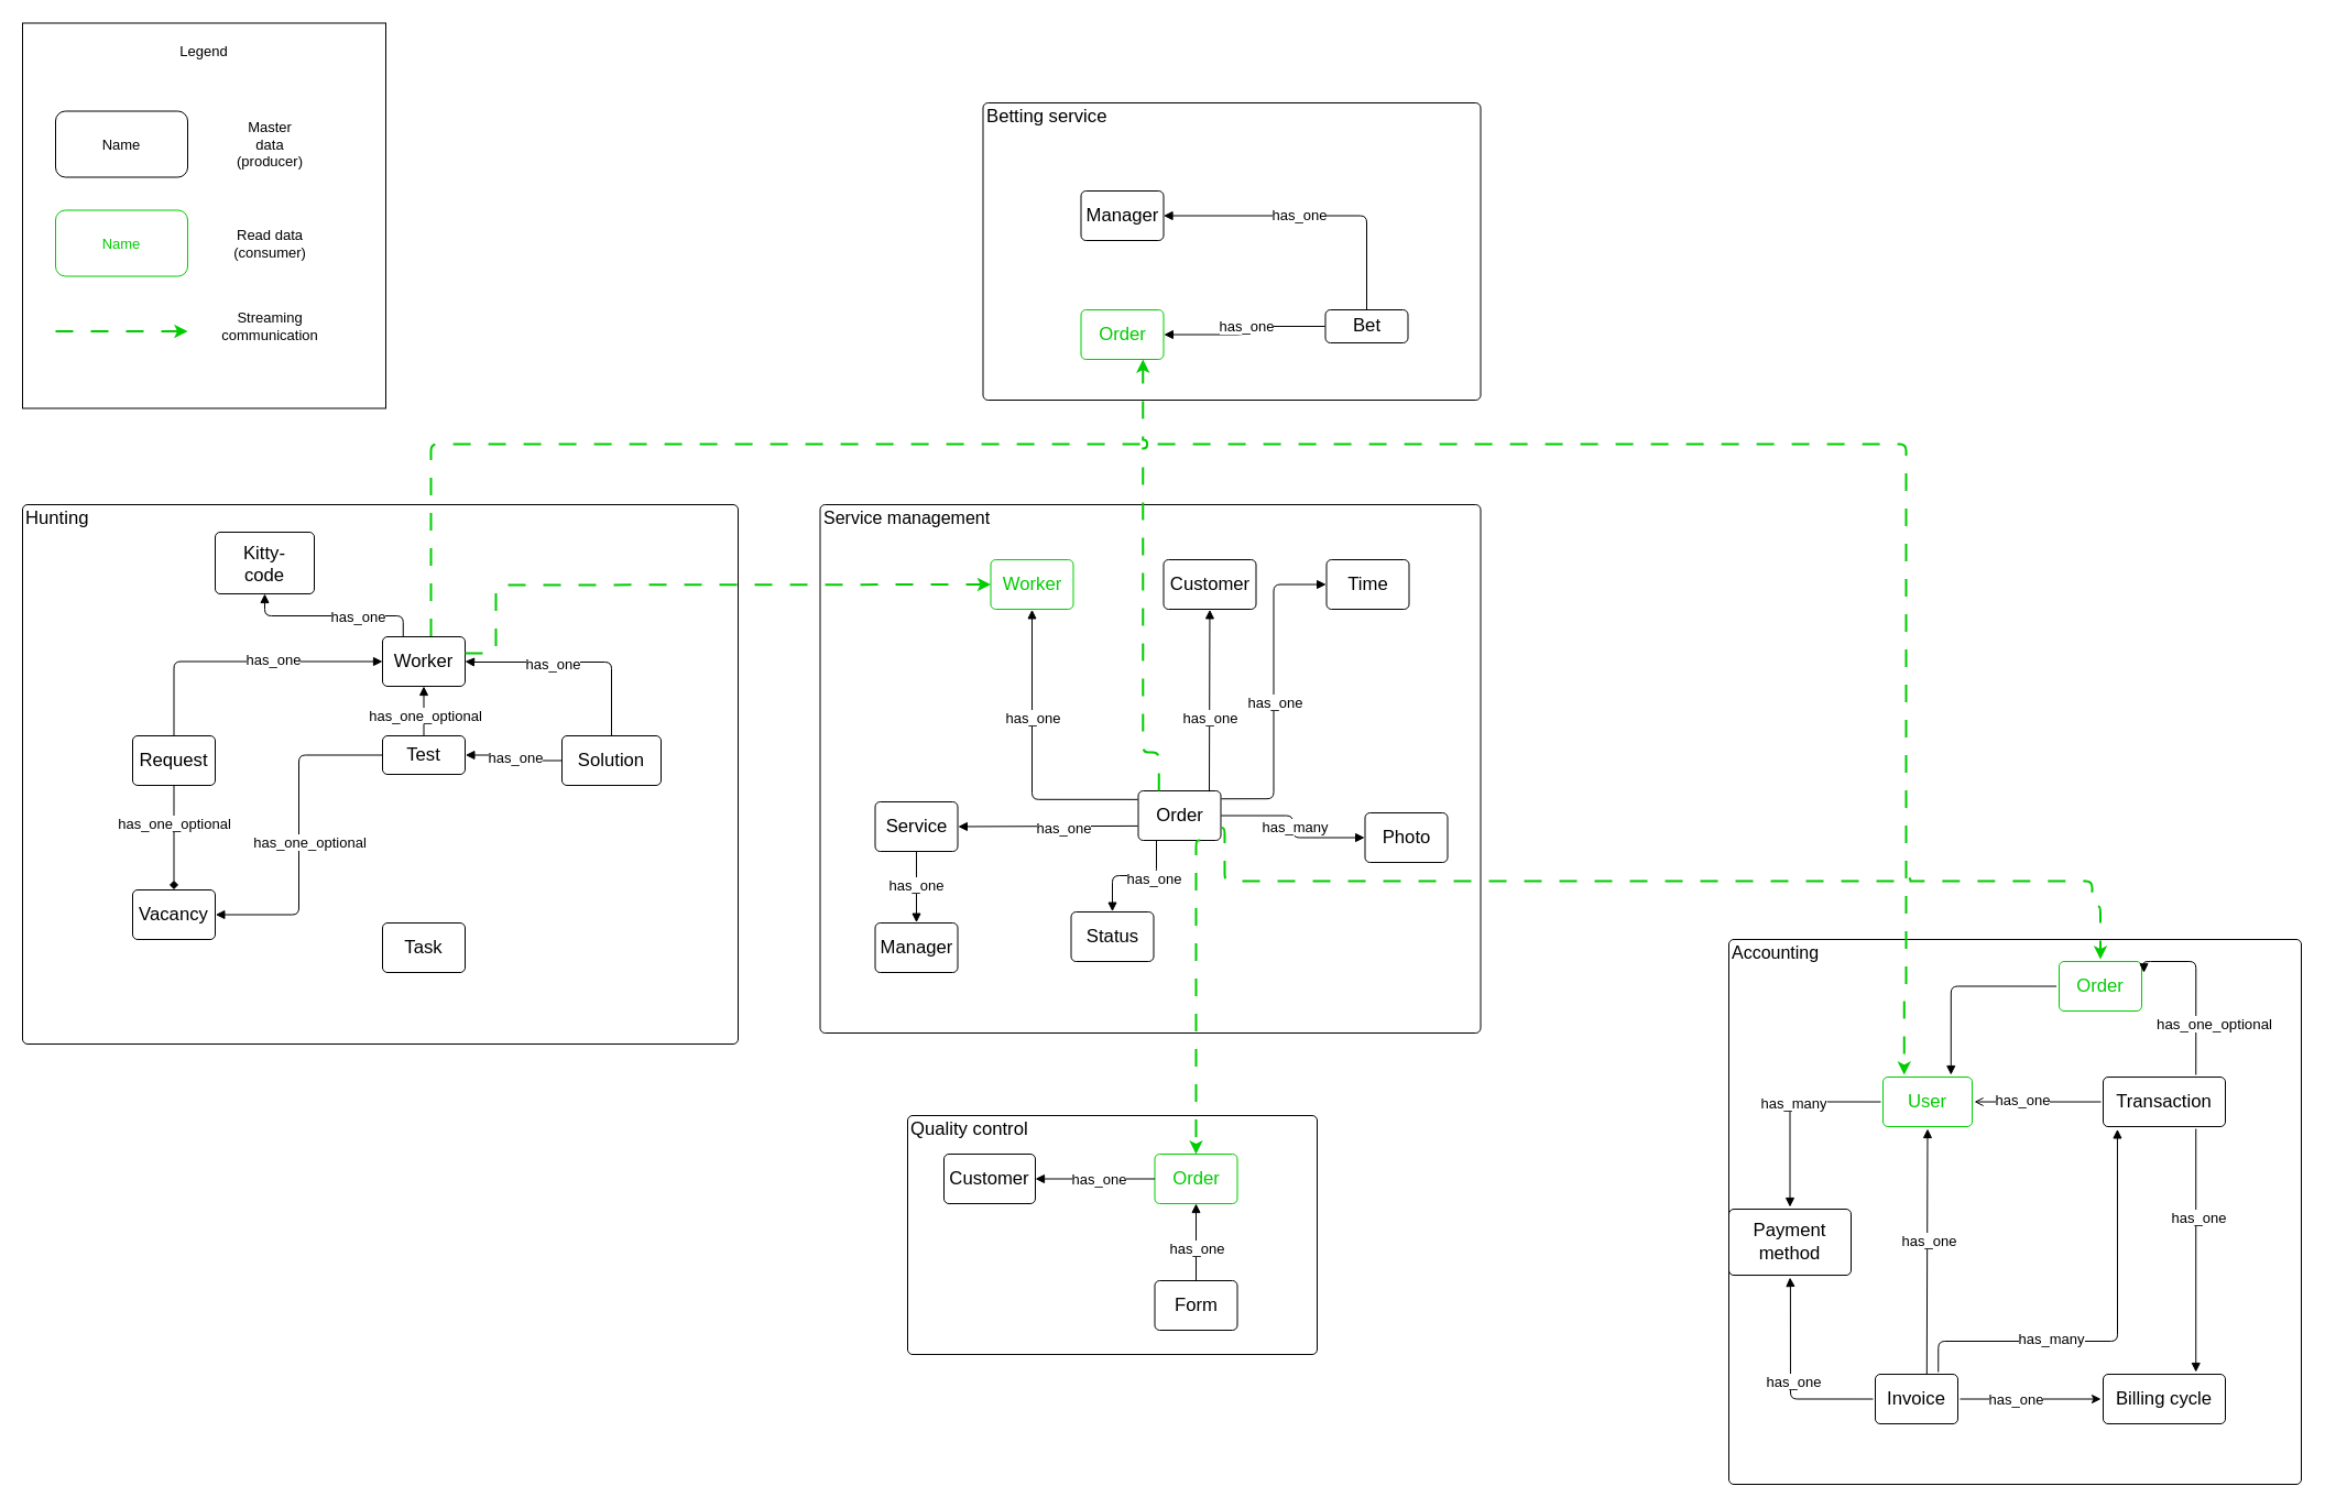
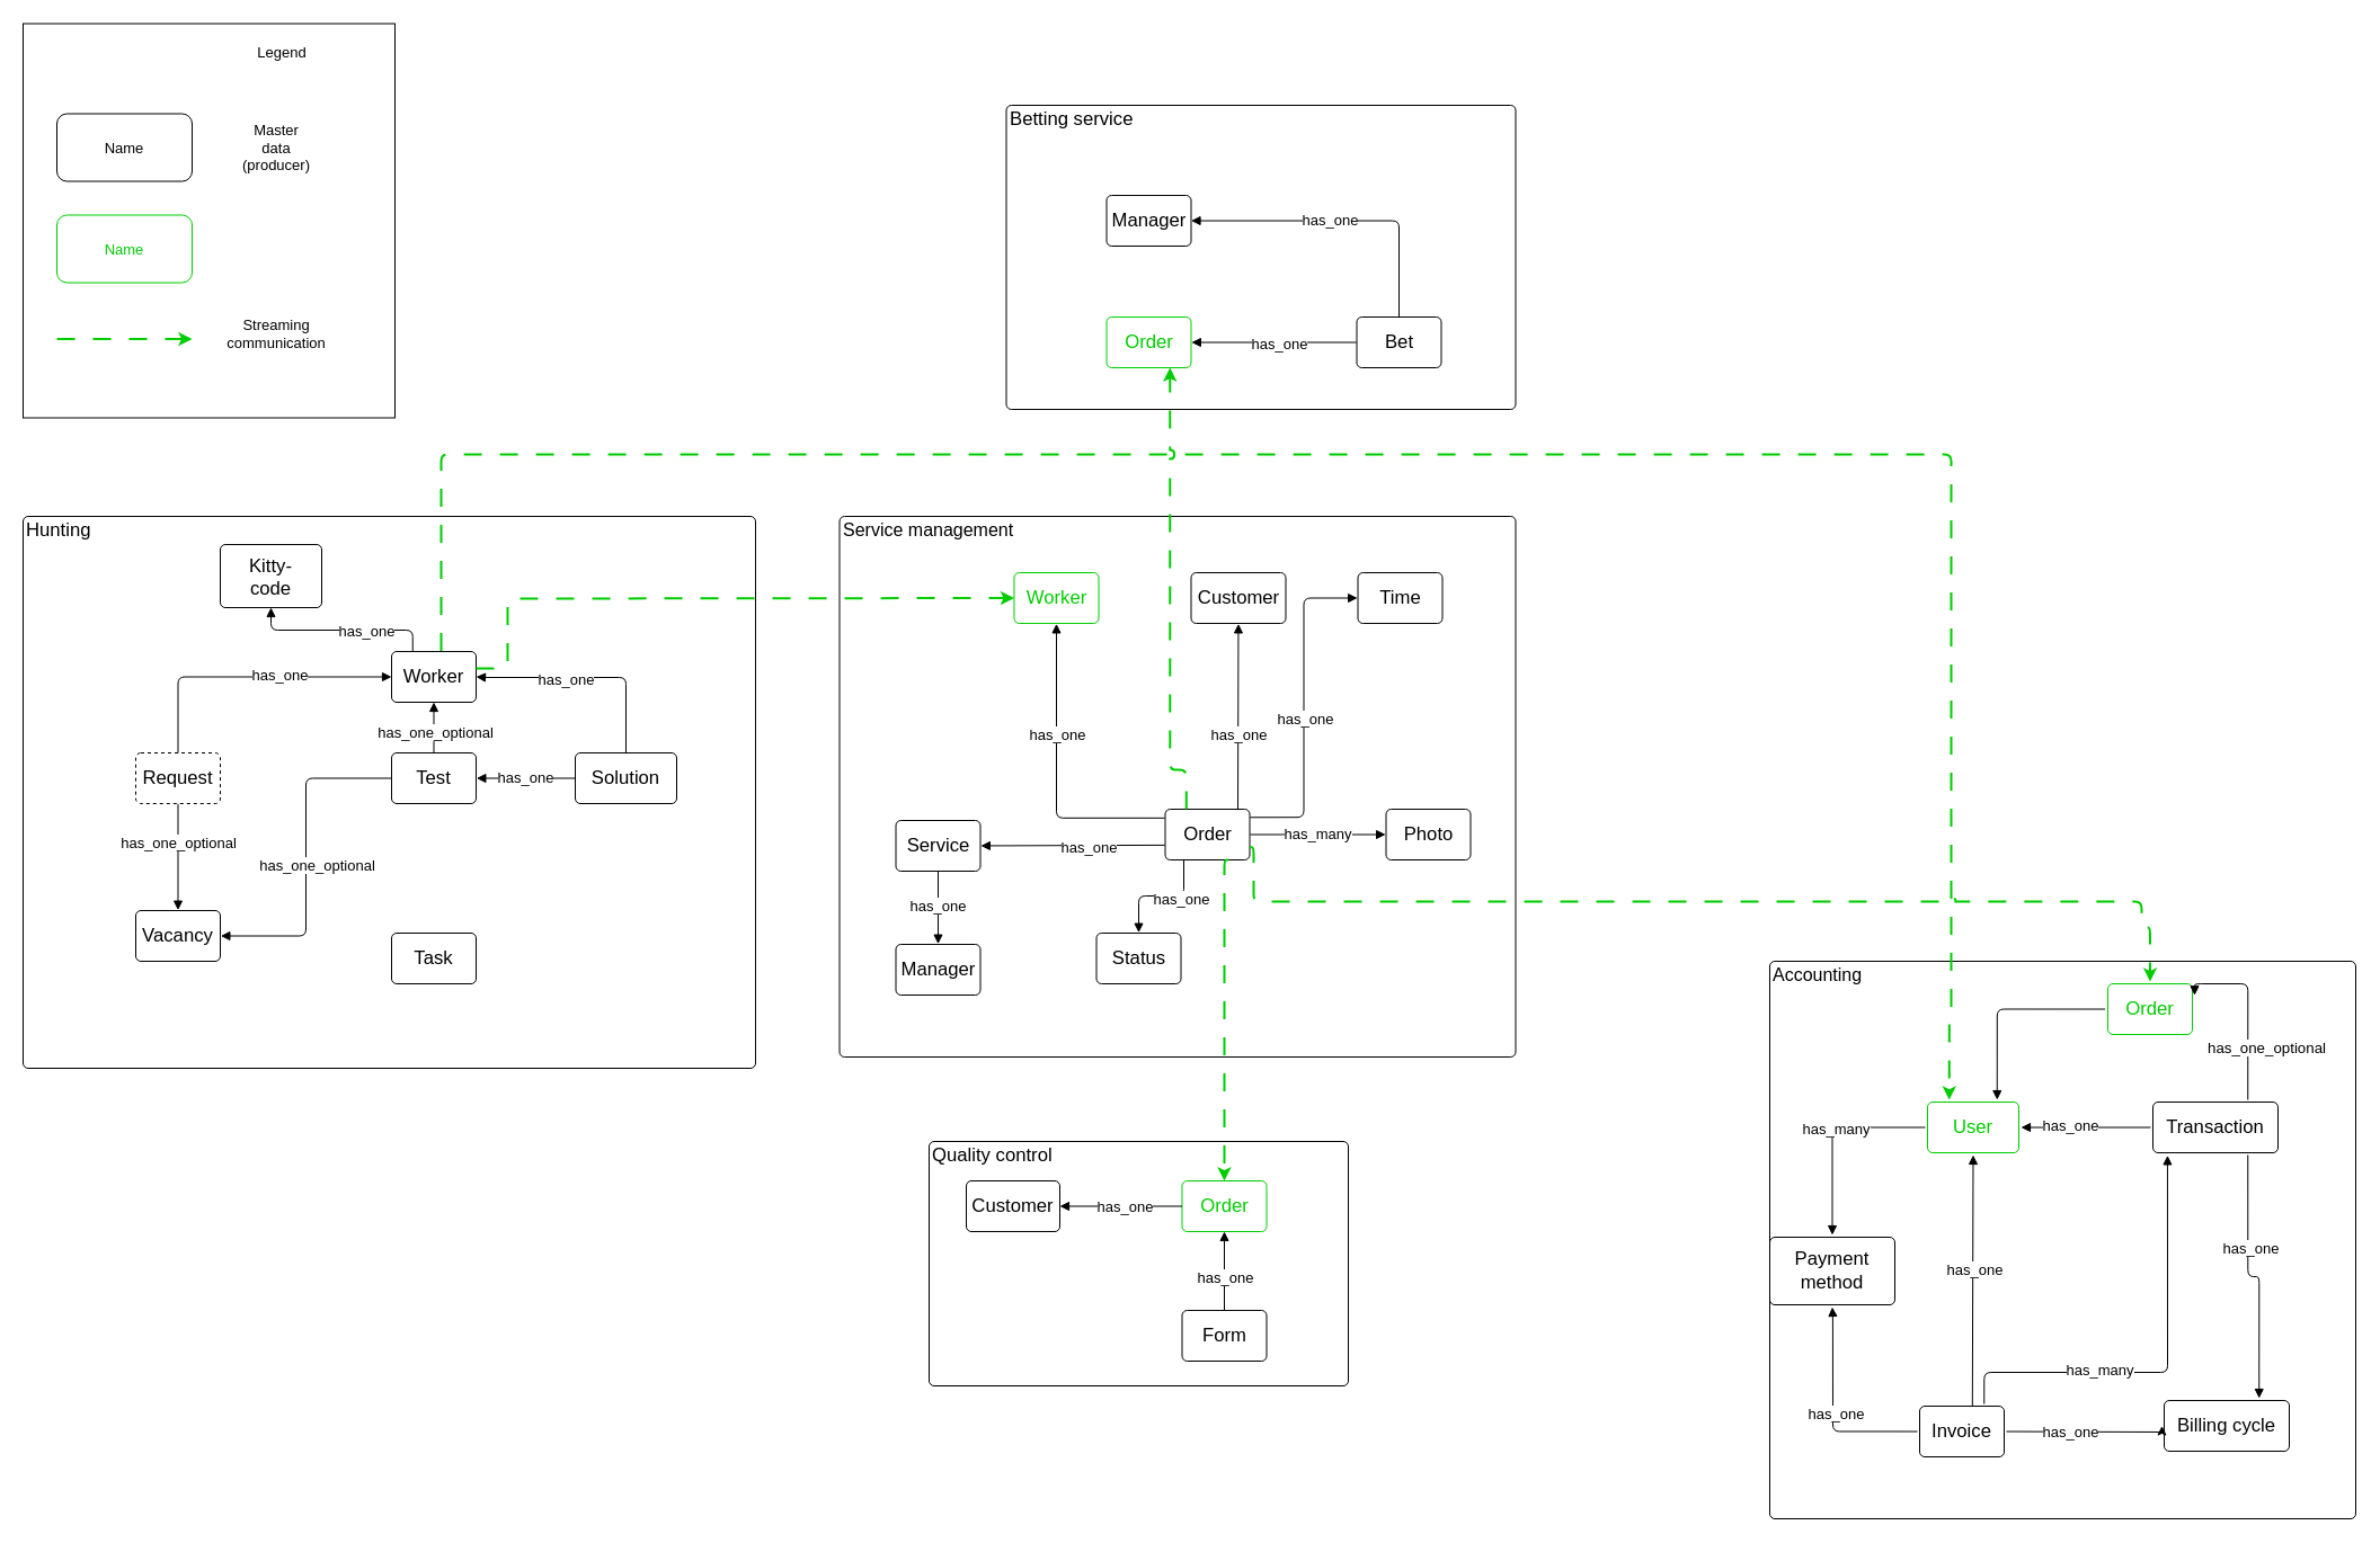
- <mxCell id="92" value="Legend" style="text;html=1;align=center;verticalAlign=middle;whiteSpace=wrap;rounded=0;fontFamily=Helvetica;fontSize=13;fontColor=default;labelBackgroundColor=default;" vertex="1" parent="1"><mxGeometry x="155" y="30.5" width="60" height="30" as="geometry" /></mxCell>
+ <mxCell id="92" value="Legend" style="text;html=1;align=center;verticalAlign=middle;whiteSpace=wrap;rounded=0;fontFamily=Helvetica;fontSize=13;fontColor=default;labelBackgroundColor=default;" vertex="1" parent="1"><mxGeometry x="220" y="30.5" width="60" height="30" as="geometry" /></mxCell>
- <mxCell id="95" value="Read data (consumer)" style="text;html=1;align=center;verticalAlign=middle;whiteSpace=wrap;rounded=0;fontFamily=Helvetica;fontSize=13;fontColor=default;labelBackgroundColor=default;" vertex="1" parent="1"><mxGeometry x="215" y="205.5" width="60" height="30" as="geometry" /></mxCell>
- <mxCell id="59" value="Bet" style="html=1;overflow=block;blockSpacing=1;whiteSpace=wrap;fontSize=16.7;spacing=3.8;strokeColor=#000000;rounded=1;absoluteArcSize=1;arcSize=9;fillColor=none;strokeWidth=1;lucidId=6T4PoXPNLJK.;" vertex="1" parent="1"><mxGeometry x="1203.5" y="281" width="75" height="30" as="geometry" /></mxCell>
+ <mxCell id="59" value="Bet" style="html=1;overflow=block;blockSpacing=1;whiteSpace=wrap;fontSize=16.7;spacing=3.8;strokeColor=#000000;rounded=1;absoluteArcSize=1;arcSize=9;fillColor=none;strokeWidth=1;lucidId=6T4PoXPNLJK.;" vertex="1" parent="1"><mxGeometry x="1203.5" y="281" width="75" height="45" as="geometry" /></mxCell>
- <mxCell id="31" value="Test" style="html=1;overflow=block;blockSpacing=1;whiteSpace=wrap;fontSize=16.7;spacing=3.8;strokeColor=#000000;rounded=1;absoluteArcSize=1;arcSize=9;fillColor=none;strokeWidth=1;lucidId=V82PbwM74RO7;perimeterSpacing=0;fontColor=default;" vertex="1" parent="1"><mxGeometry x="347" y="668" width="75" height="35" as="geometry" /></mxCell>
+ <mxCell id="31" value="Test" style="html=1;overflow=block;blockSpacing=1;whiteSpace=wrap;fontSize=16.7;spacing=3.8;strokeColor=#000000;rounded=1;absoluteArcSize=1;arcSize=9;fillColor=none;strokeWidth=1;lucidId=V82PbwM74RO7;perimeterSpacing=0;fontColor=default;" vertex="1" parent="1"><mxGeometry x="347" y="668" width="75" height="45" as="geometry" /></mxCell>
- <mxCell id="28" value="Request" style="html=1;overflow=block;blockSpacing=1;whiteSpace=wrap;fontSize=16.7;spacing=3.8;strokeColor=#000000;rounded=1;absoluteArcSize=1;arcSize=9;fillColor=none;strokeWidth=1;lucidId=I82PDpUTOprz;perimeterSpacing=0;fontColor=default;" vertex="1" parent="1"><mxGeometry x="120" y="668" width="75" height="45" as="geometry" /></mxCell>
+ <mxCell id="28" value="Request" style="html=1;overflow=block;blockSpacing=1;whiteSpace=wrap;fontSize=16.7;spacing=3.8;strokeColor=#000000;rounded=1;absoluteArcSize=1;arcSize=9;fillColor=none;strokeWidth=1;lucidId=I82PDpUTOprz;perimeterSpacing=0;fontColor=default;dashed=1;" vertex="1" parent="1"><mxGeometry x="120" y="668" width="75" height="45" as="geometry" /></mxCell>
- <mxCell id="78" value="Photo" style="html=1;overflow=block;blockSpacing=1;whiteSpace=wrap;fontSize=16.7;spacing=3.8;strokeColor=#000000;rounded=1;absoluteArcSize=1;arcSize=9;fillColor=none;strokeWidth=1;lucidId=9ZwRKIvJ67ie;fontColor=default;" vertex="1" parent="1"><mxGeometry x="1239.5" y="738" width="75" height="45" as="geometry" /></mxCell>
+ <mxCell id="78" value="Photo" style="html=1;overflow=block;blockSpacing=1;whiteSpace=wrap;fontSize=16.7;spacing=3.8;strokeColor=#000000;rounded=1;absoluteArcSize=1;arcSize=9;fillColor=none;strokeWidth=1;lucidId=9ZwRKIvJ67ie;fontColor=default;" vertex="1" parent="1"><mxGeometry x="1229.5" y="718" width="75" height="45" as="geometry" /></mxCell>
- <mxCell id="36" value="" style="html=1;jettySize=18;whiteSpace=wrap;fontSize=13;strokeColor=#000000;strokeOpacity=100;strokeWidth=1;rounded=1;arcSize=12;startArrow=none;endArrow=diamond;endFill=1;exitX=0.5;exitY=1.008;exitPerimeter=0;entryX=0.5;entryY=-0.008;entryPerimeter=0;lucidId=Rb4Pv-Y.siE~;jumpStyle=arc;edgeStyle=orthogonalEdgeStyle;fontColor=default;" edge="1" parent="1" source="28" target="33"><mxGeometry width="100" height="100" relative="1" as="geometry" /></mxCell>
+ <mxCell id="36" value="" style="html=1;jettySize=18;whiteSpace=wrap;fontSize=13;strokeColor=#000000;strokeOpacity=100;strokeWidth=1;rounded=1;arcSize=12;startArrow=none;endArrow=block;endFill=1;exitX=0.5;exitY=1.008;exitPerimeter=0;entryX=0.5;entryY=-0.008;entryPerimeter=0;lucidId=Rb4Pv-Y.siE~;jumpStyle=arc;edgeStyle=orthogonalEdgeStyle;fontColor=default;" edge="1" parent="1" source="28" target="33"><mxGeometry width="100" height="100" relative="1" as="geometry" /></mxCell>
- <mxCell id="32" value="Task" style="html=1;overflow=block;blockSpacing=1;whiteSpace=wrap;fontSize=16.7;spacing=3.8;strokeColor=#000000;rounded=1;absoluteArcSize=1;arcSize=9;fillColor=none;strokeWidth=1;lucidId=382PJ2akRjdy;perimeterSpacing=0;fontColor=default;" vertex="1" parent="1"><mxGeometry x="347" y="838" width="75" height="45" as="geometry" /></mxCell>
+ <mxCell id="32" value="Task" style="html=1;overflow=block;blockSpacing=1;whiteSpace=wrap;fontSize=16.7;spacing=3.8;strokeColor=#000000;rounded=1;absoluteArcSize=1;arcSize=9;fillColor=none;strokeWidth=1;lucidId=382PJ2akRjdy;perimeterSpacing=0;fontColor=default;" vertex="1" parent="1"><mxGeometry x="347" y="828" width="75" height="45" as="geometry" /></mxCell>
- <mxCell id="15" value="" style="html=1;jettySize=18;whiteSpace=wrap;fontSize=13;strokeColor=#000000;strokeOpacity=100;strokeWidth=1;rounded=1;arcSize=12;startArrow=none;endArrow=open;endFill=1;exitX=0;exitY=0.5;lucidId=ap5PyZ79C-.D;exitDx=0;exitDy=0;jumpStyle=arc;edgeStyle=orthogonalEdgeStyle;" edge="1" parent="1" source="5" target="3"><mxGeometry width="100" height="100" relative="1" as="geometry"><mxPoint x="1930.47" y="995.588" as="sourcePoint" /><mxPoint x="1792.995" y="975.48" as="targetPoint" /></mxGeometry></mxCell>
+ <mxCell id="15" value="" style="html=1;jettySize=18;whiteSpace=wrap;fontSize=13;strokeColor=#000000;strokeOpacity=100;strokeWidth=1;rounded=1;arcSize=12;startArrow=none;endArrow=block;endFill=1;exitX=0;exitY=0.5;lucidId=ap5PyZ79C-.D;exitDx=0;exitDy=0;jumpStyle=arc;edgeStyle=orthogonalEdgeStyle;" edge="1" parent="1" source="5" target="3"><mxGeometry width="100" height="100" relative="1" as="geometry"><mxPoint x="1930.47" y="995.588" as="sourcePoint" /><mxPoint x="1792.995" y="975.48" as="targetPoint" /></mxGeometry></mxCell>
- <mxCell id="6" value="Billing cycle" style="html=1;overflow=block;blockSpacing=1;whiteSpace=wrap;fontSize=16.7;spacing=3.8;strokeColor=#000000;rounded=1;absoluteArcSize=1;arcSize=9;fillColor=none;strokeWidth=1;lucidId=Rg5P2Ybpjdhp;perimeterSpacing=2;" vertex="1" parent="1"><mxGeometry x="1910" y="1248.03" width="111" height="45" as="geometry" /></mxCell>
+ <mxCell id="6" value="Billing cycle" style="html=1;overflow=block;blockSpacing=1;whiteSpace=wrap;fontSize=16.7;spacing=3.8;strokeColor=#000000;rounded=1;absoluteArcSize=1;arcSize=9;fillColor=none;strokeWidth=1;lucidId=Rg5P2Ybpjdhp;perimeterSpacing=2;" vertex="1" parent="1"><mxGeometry x="1920" y="1243.03" width="111" height="45" as="geometry" /></mxCell>
